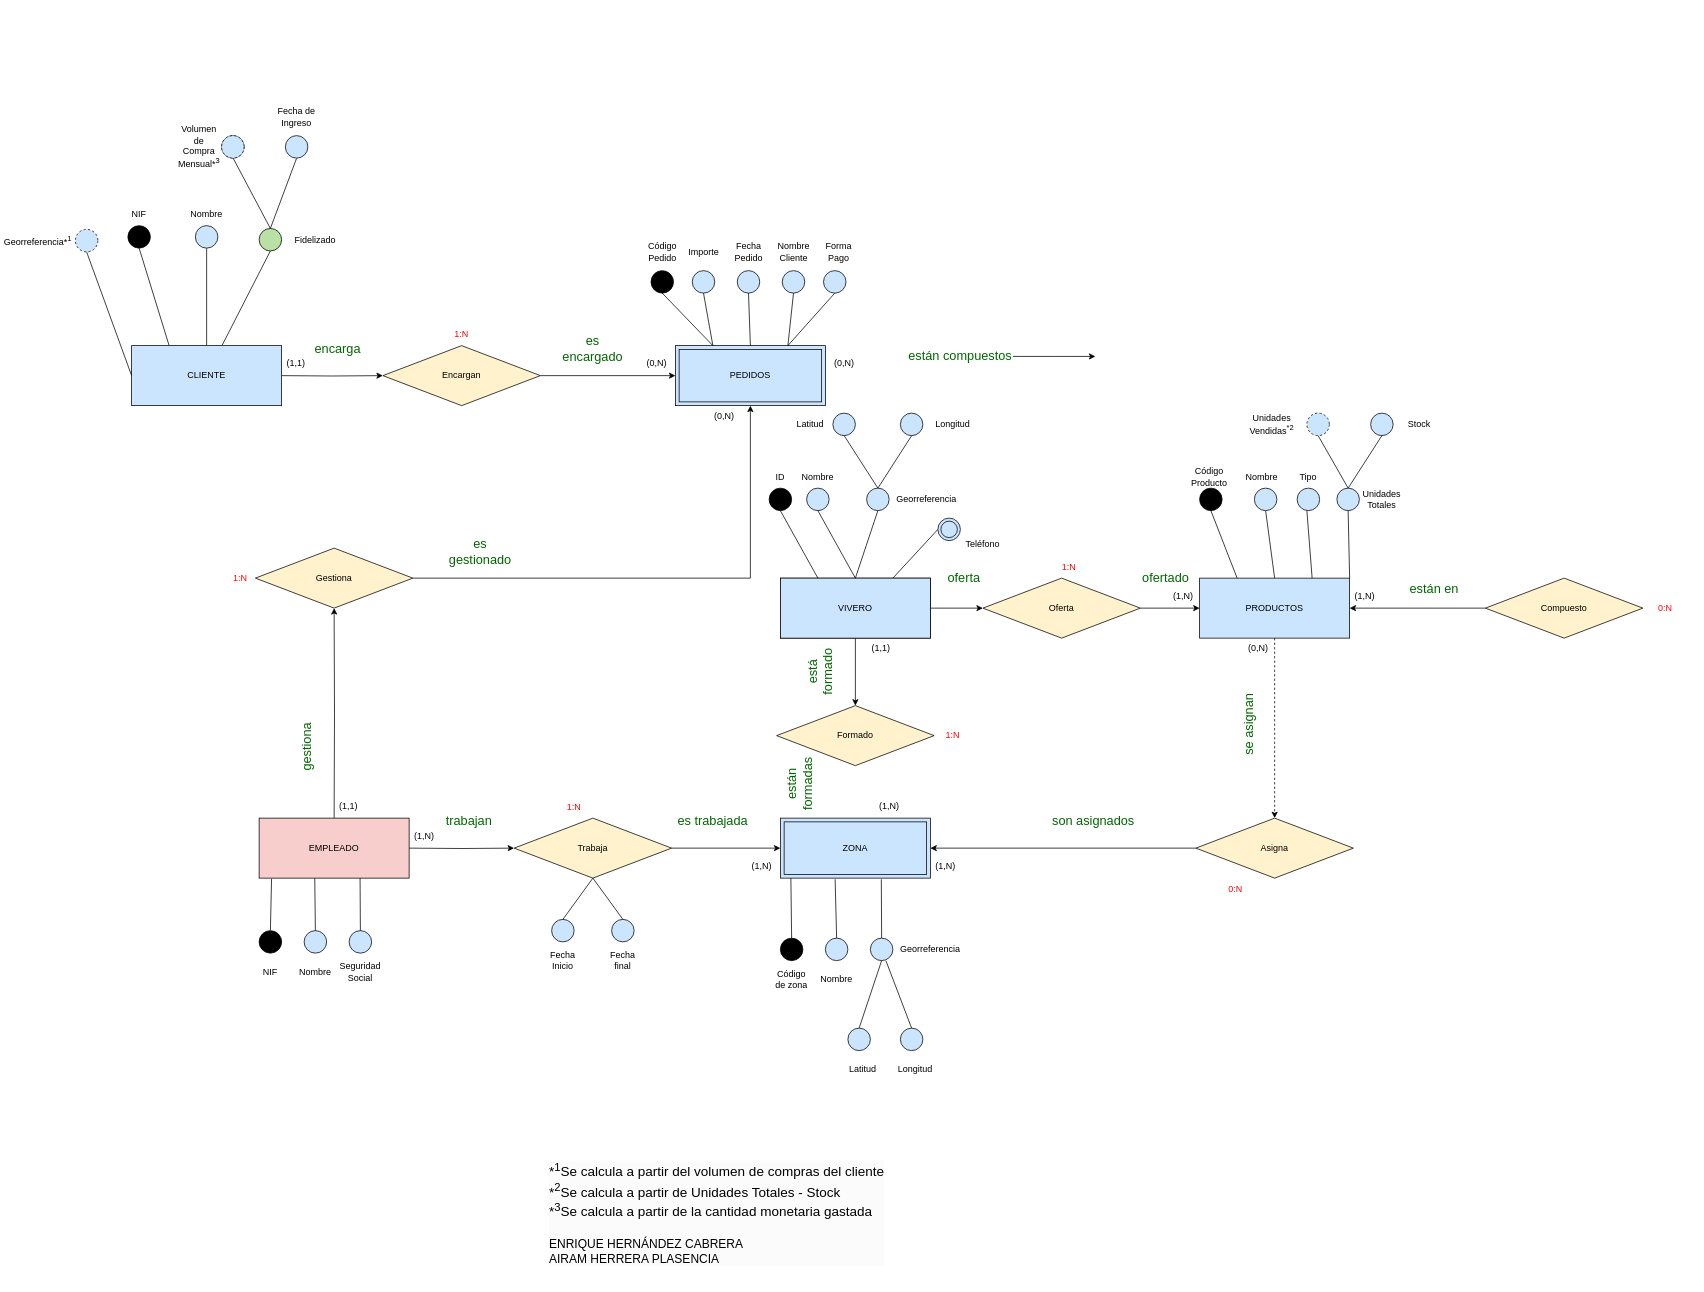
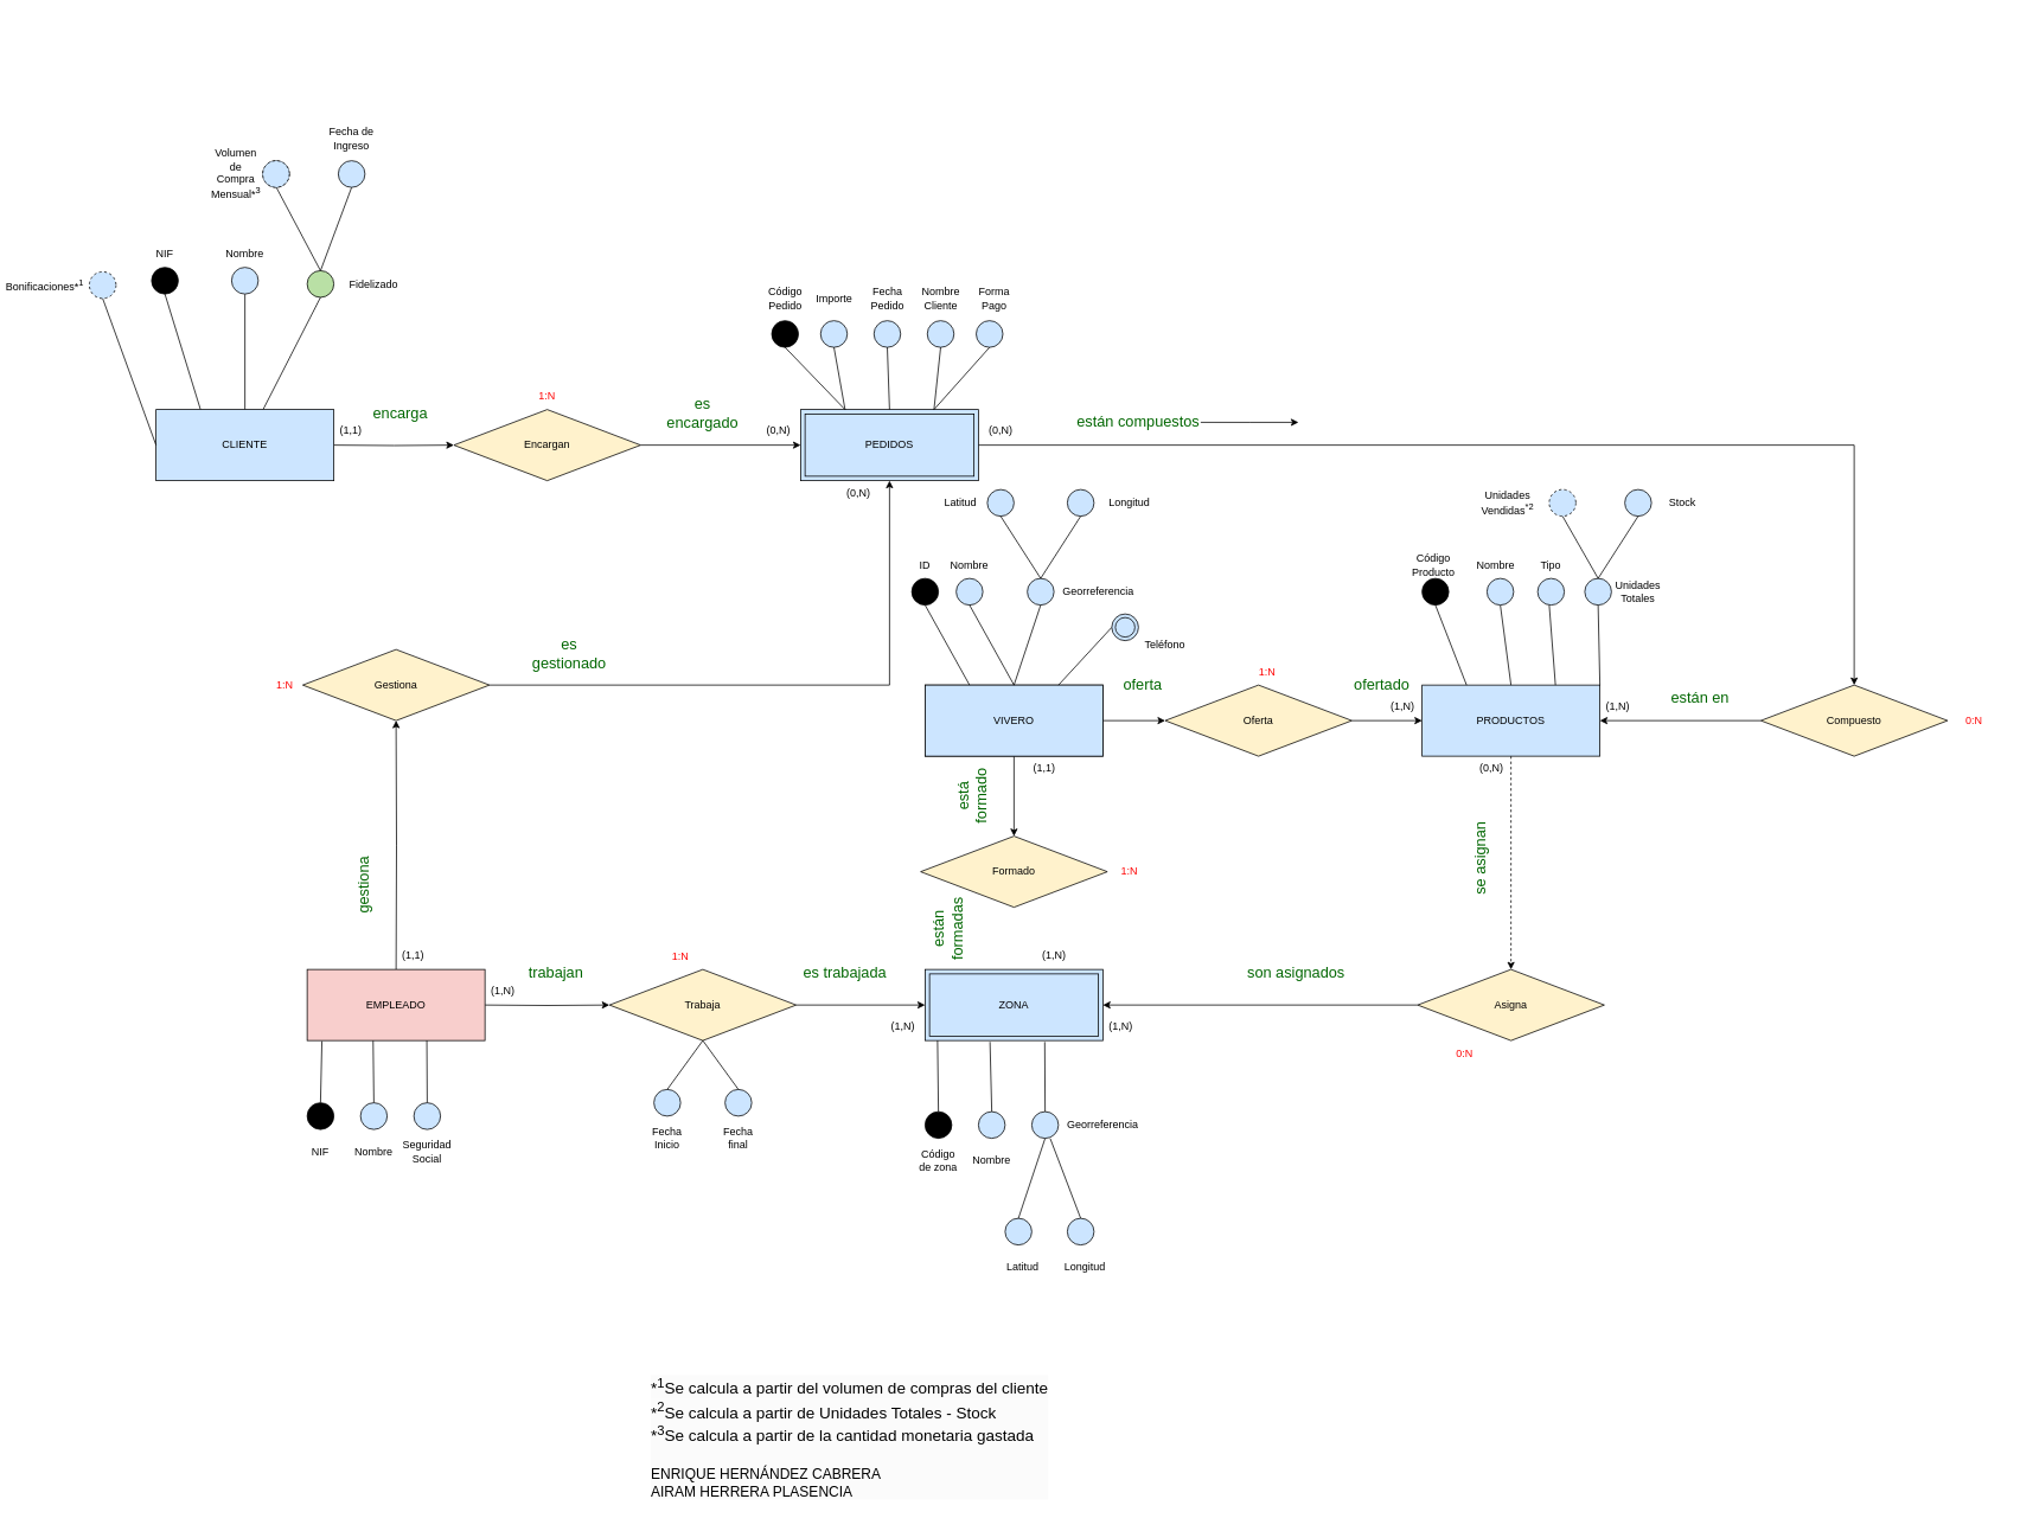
- <mxCell id="93" value="Georreferencia*&lt;sup&gt;1&lt;/sup&gt;" style="text;html=1;strokeColor=none;fillColor=none;align=center;verticalAlign=middle;whiteSpace=wrap;rounded=0;" vertex="1" parent="1"><mxGeometry x="20" y="305" width="60" height="30" as="geometry" /></mxCell>
+ <mxCell id="93" value="Bonificaciones*&lt;sup&gt;1&lt;/sup&gt;" style="text;html=1;strokeColor=none;fillColor=none;align=center;verticalAlign=middle;whiteSpace=wrap;rounded=0;" vertex="1" parent="1"><mxGeometry x="20" y="305" width="60" height="30" as="geometry" /></mxCell>
+ <mxCell id="20" style="edgeStyle=orthogonalEdgeStyle;rounded=0;orthogonalLoop=1;jettySize=auto;html=1;entryX=0.5;entryY=0;entryDx=0;entryDy=0;" edge="1" parent="1" source="21" target="23"><mxGeometry relative="1" as="geometry" /></mxCell>
